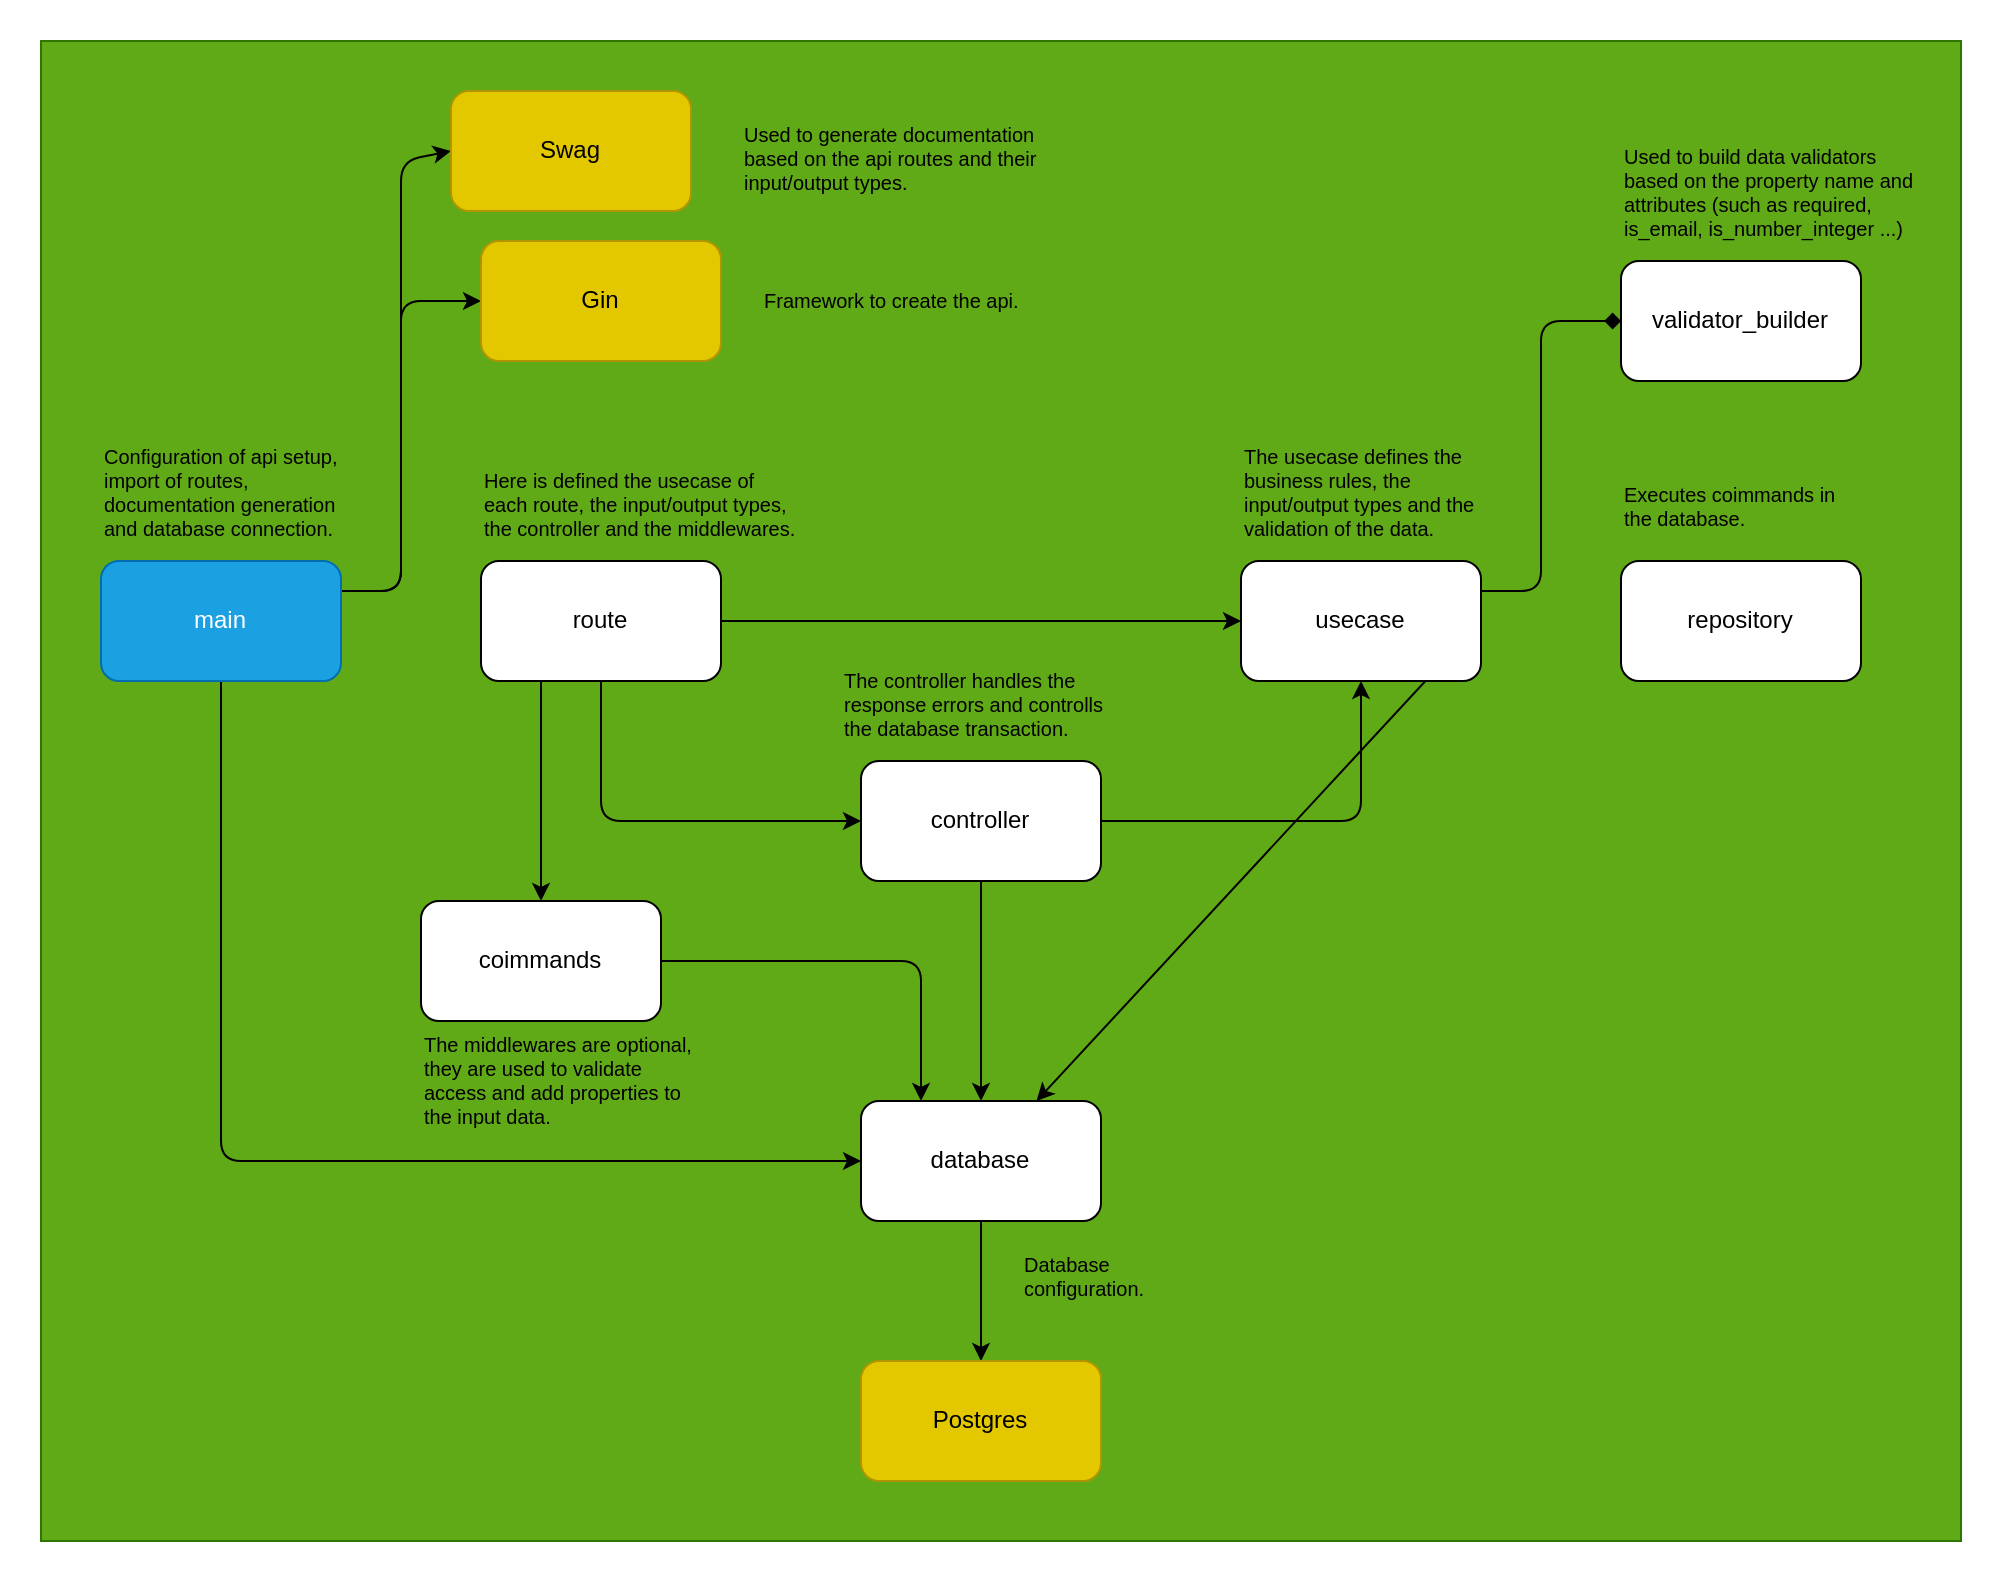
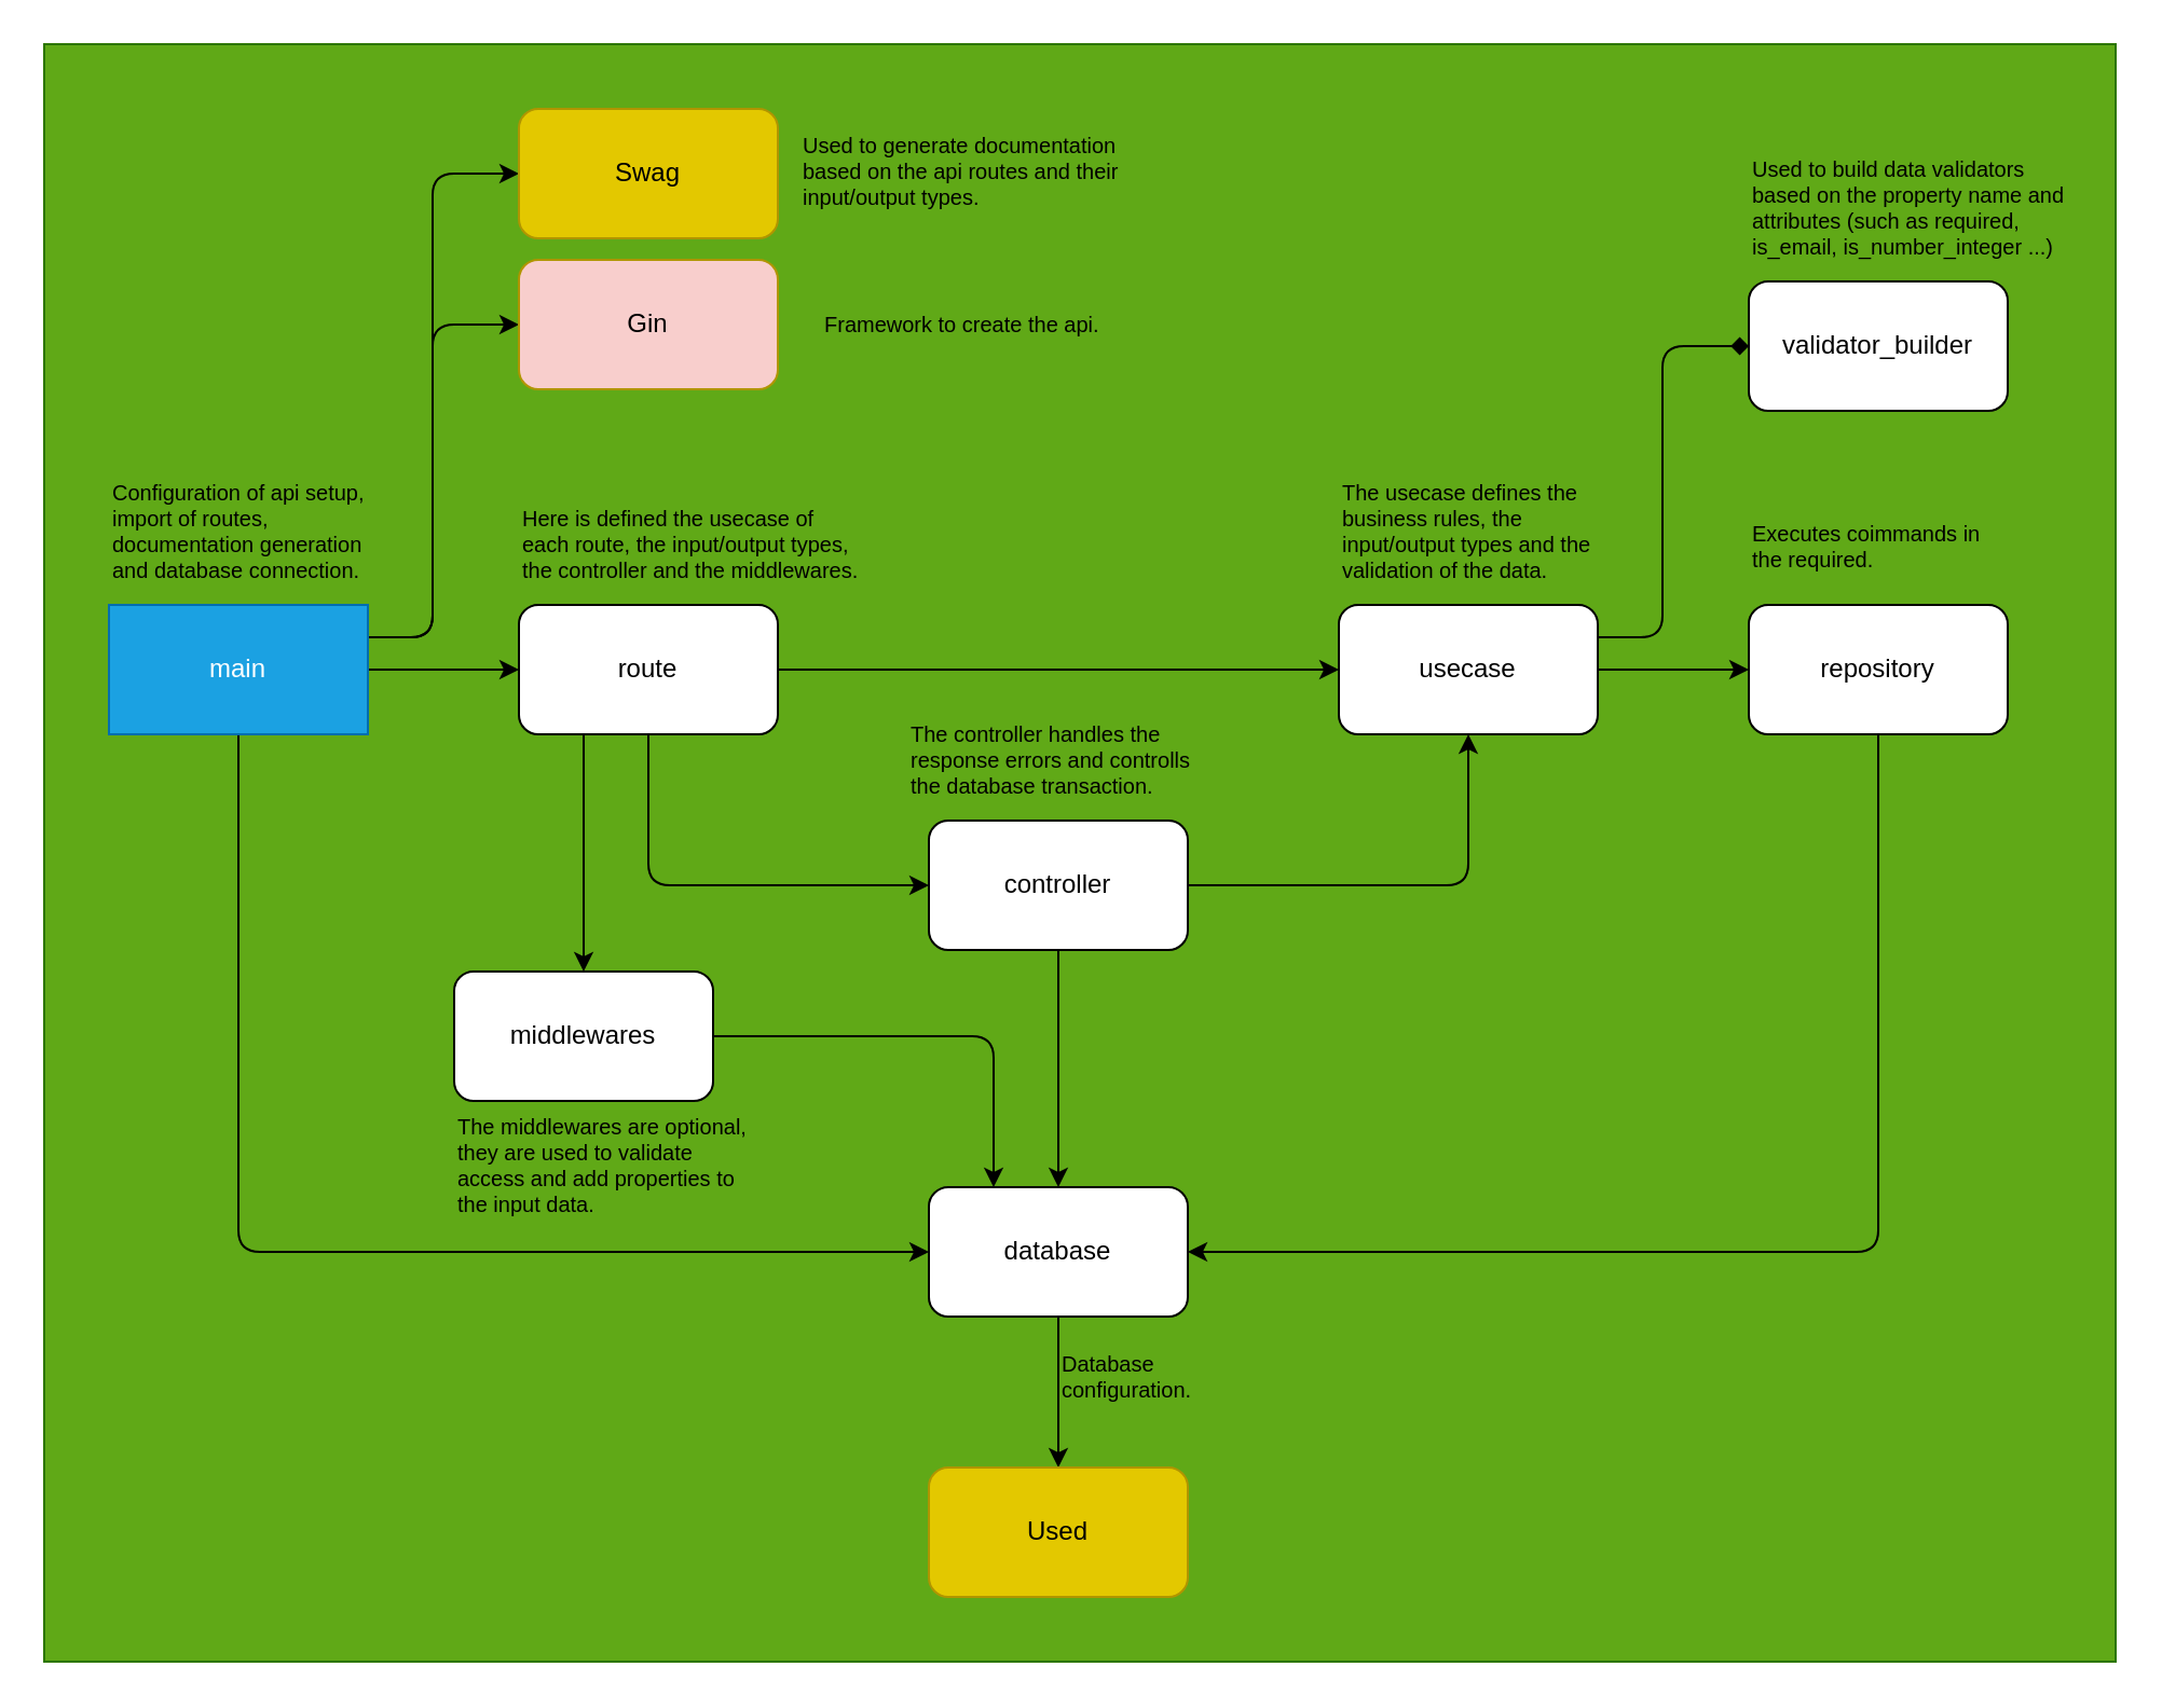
- <mxCell id="22" value="Swag" style="rounded=1;whiteSpace=wrap;html=1;fillColor=#e3c800;fontColor=#000000;strokeColor=#B09500;" parent="1" vertex="1"><mxGeometry x="225" y="45" width="120" height="60" as="geometry" /></mxCell>
+ <mxCell id="22" value="Swag" style="rounded=1;whiteSpace=wrap;html=1;fillColor=#e3c800;fontColor=#000000;strokeColor=#B09500;" parent="1" vertex="1"><mxGeometry x="240" y="50" width="120" height="60" as="geometry" /></mxCell>
- <mxCell id="23" value="Gin" style="rounded=1;whiteSpace=wrap;html=1;fillColor=#e3c800;fontColor=#000000;strokeColor=#B09500;" parent="1" vertex="1"><mxGeometry x="240" y="120" width="120" height="60" as="geometry" /></mxCell>
+ <mxCell id="23" value="Gin" style="rounded=1;whiteSpace=wrap;html=1;fillColor=#f8cecc;fontColor=#000000;strokeColor=#B09500;" parent="1" vertex="1"><mxGeometry x="240" y="120" width="120" height="60" as="geometry" /></mxCell>
- <mxCell id="33" value="&lt;h1 style=&quot;margin-top: 0px;&quot;&gt;&lt;span style=&quot;font-weight: 400;&quot;&gt;Executes coimmands in the database.&lt;/span&gt;&lt;/h1&gt;" style="text;html=1;whiteSpace=wrap;overflow=hidden;rounded=0;verticalAlign=bottom;fontSize=5;" parent="1" vertex="1"><mxGeometry x="810" y="205" width="120" height="70" as="geometry" /></mxCell>
+ <mxCell id="33" value="&lt;h1 style=&quot;margin-top: 0px;&quot;&gt;&lt;span style=&quot;font-weight: 400;&quot;&gt;Executes coimmands in the required.&lt;/span&gt;&lt;/h1&gt;" style="text;html=1;whiteSpace=wrap;overflow=hidden;rounded=0;verticalAlign=bottom;fontSize=5;" parent="1" vertex="1"><mxGeometry x="810" y="205" width="120" height="70" as="geometry" /></mxCell>
- <mxCell id="7" value="main" style="rounded=1;whiteSpace=wrap;html=1;fillColor=#1ba1e2;fontColor=#ffffff;strokeColor=#006EAF;" parent="1" vertex="1"><mxGeometry x="50" y="280" width="120" height="60" as="geometry" /></mxCell>
+ <mxCell id="7" value="main" style="whiteSpace=wrap;html=1;fillColor=#1ba1e2;fontColor=#ffffff;strokeColor=#006EAF;rounded=0;" parent="1" vertex="1"><mxGeometry x="50" y="280" width="120" height="60" as="geometry" /></mxCell>
+ <mxCell id="3" style="edgeStyle=none;html=1;exitX=1;exitY=0.5;exitDx=0;exitDy=0;" parent="1" source="7" target="11" edge="1"><mxGeometry relative="1" as="geometry" /></mxCell>
- <mxCell id="17" style="edgeStyle=none;html=1;exitX=1;exitY=0.5;exitDx=0;exitDy=0;" parent="1" source="19" target="13" edge="1"><mxGeometry relative="1" as="geometry" /></mxCell>
+ <mxCell id="17" style="edgeStyle=none;html=1;exitX=1;exitY=0.5;exitDx=0;exitDy=0;entryX=0;entryY=0.5;entryDx=0;entryDy=0;" parent="1" source="19" target="21" edge="1"><mxGeometry relative="1" as="geometry" /></mxCell>
- <mxCell id="30" value="coimmands" style="rounded=1;whiteSpace=wrap;html=1;" parent="1" vertex="1"><mxGeometry x="210" y="450" width="120" height="60" as="geometry" /></mxCell>
+ <mxCell id="30" value="middlewares" style="rounded=1;whiteSpace=wrap;html=1;" parent="1" vertex="1"><mxGeometry x="210" y="450" width="120" height="60" as="geometry" /></mxCell>
+ <mxCell id="20" style="edgeStyle=none;html=1;exitX=0.5;exitY=1;exitDx=0;exitDy=0;entryX=1;entryY=0.5;entryDx=0;entryDy=0;" parent="1" source="21" target="13" edge="1"><mxGeometry relative="1" as="geometry"><Array as="points"><mxPoint x="870" y="580" /></Array></mxGeometry></mxCell>
- <mxCell id="36" value="&lt;h1 style=&quot;margin-top: 0px;&quot;&gt;&lt;span style=&quot;font-weight: 400;&quot;&gt;Database configuration.&lt;/span&gt;&lt;/h1&gt;" style="text;html=1;whiteSpace=wrap;overflow=hidden;rounded=0;verticalAlign=top;fontSize=5;" vertex="1" parent="1"><mxGeometry x="510" y="620" width="100" height="40" as="geometry" /></mxCell>
+ <mxCell id="36" value="&lt;h1 style=&quot;margin-top: 0px;&quot;&gt;&lt;span style=&quot;font-weight: 400;&quot;&gt;Database configuration.&lt;/span&gt;&lt;/h1&gt;" style="text;html=1;whiteSpace=wrap;overflow=hidden;rounded=0;verticalAlign=top;fontSize=5;" vertex="1" parent="1"><mxGeometry x="490" y="620" width="100" height="40" as="geometry" /></mxCell>
- <mxCell id="37" value="Postgres" style="rounded=1;whiteSpace=wrap;html=1;fillColor=#e3c800;fontColor=#000000;strokeColor=#B09500;" vertex="1" parent="1"><mxGeometry x="430" y="680" width="120" height="60" as="geometry" /></mxCell>
+ <mxCell id="37" value="Used" style="rounded=1;whiteSpace=wrap;html=1;fillColor=#e3c800;fontColor=#000000;strokeColor=#B09500;" vertex="1" parent="1"><mxGeometry x="430" y="680" width="120" height="60" as="geometry" /></mxCell>
